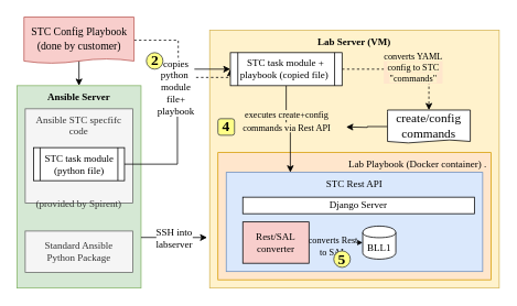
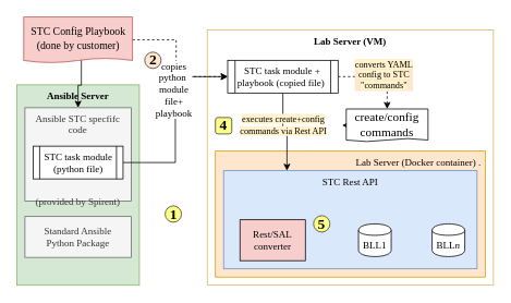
- <mxCell id="4" value="&lt;b&gt;Lab Server (VM)&lt;/b&gt;" style="rounded=0;whiteSpace=wrap;html=1;verticalAlign=top;fillColor=#fff2cc;strokeColor=#d6b656;fontFamily=Avenir Next Condensed;" vertex="1" parent="1"><mxGeometry x="253" y="36" width="350" height="312" as="geometry" /></mxCell>
+ <mxCell id="4" value="&lt;b&gt;Lab Server (VM)&lt;/b&gt;" style="rounded=0;whiteSpace=wrap;html=1;verticalAlign=top;fillColor=#ffffff;strokeColor=#d6b656;fontFamily=Avenir Next Condensed;" vertex="1" parent="1"><mxGeometry x="253" y="36" width="350" height="312" as="geometry" /></mxCell>
- <mxCell id="27" value="2" style="ellipse;whiteSpace=wrap;html=1;fontFamily=Avenir Next;fontSize=18;fontStyle=1;fillColor=#ffff88;strokeColor=#36393d;" vertex="1" parent="1"><mxGeometry x="176.5" y="63" width="20" height="20" as="geometry" /></mxCell>
+ <mxCell id="27" value="2" style="ellipse;whiteSpace=wrap;html=1;fontFamily=Avenir Next;fontSize=18;fontStyle=1;fillColor=#ffe6cc;strokeColor=#36393d;" vertex="1" parent="1"><mxGeometry x="176.5" y="63" width="20" height="20" as="geometry" /></mxCell>
- <mxCell id="13" style="edgeStyle=orthogonalEdgeStyle;rounded=0;orthogonalLoop=1;jettySize=auto;html=1;exitX=0.53;exitY=0.929;exitDx=0;exitDy=0;entryX=0.5;entryY=0;entryDx=0;entryDy=0;fontFamily=Avenir Next Condensed;exitPerimeter=0;" edge="1" parent="1" source="15" target="2"><mxGeometry relative="1" as="geometry" /></mxCell>
+ <mxCell id="13" style="edgeStyle=orthogonalEdgeStyle;rounded=0;orthogonalLoop=1;jettySize=auto;html=1;exitX=0.53;exitY=0.929;exitDx=0;exitDy=0;fontFamily=Avenir Next Condensed;exitPerimeter=0;" edge="1" parent="1" source="15" target="3"><mxGeometry relative="1" as="geometry" /></mxCell>
- <mxCell id="25" value="STC task module + playbook (copied file)&amp;nbsp;" style="shape=process;whiteSpace=wrap;html=1;backgroundOutline=1;size=0.069;fontFamily=Avenir Next Condensed;" vertex="1" parent="1"><mxGeometry x="278" y="63" width="135" height="40" as="geometry" /></mxCell>
+ <mxCell id="25" value="STC task module + playbook (copied file)&amp;nbsp;" style="shape=process;whiteSpace=wrap;html=1;backgroundOutline=1;size=0.069;fontFamily=Avenir Next Condensed;" vertex="1" parent="1"><mxGeometry x="278" y="73" width="135" height="40" as="geometry" /></mxCell>
- <mxCell id="30" value="create/config commands" style="shape=document;whiteSpace=wrap;html=1;boundedLbl=1;horizontal=1;size=0.1;fontFamily=Avenir Next Condensed;fontSize=15;" vertex="1" parent="1"><mxGeometry x="468" y="132.5" width="100" height="40" as="geometry" /></mxCell>
+ <mxCell id="30" value="create/config commands" style="shape=document;whiteSpace=wrap;html=1;boundedLbl=1;horizontal=1;size=0.1;fontFamily=Avenir Next Condensed;fontSize=15;" vertex="1" parent="1"><mxGeometry x="423" y="132.5" width="100" height="40" as="geometry" /></mxCell>
- <mxCell id="5" value="Lab Playbook (Docker container) .&amp;nbsp;" style="rounded=0;whiteSpace=wrap;html=1;verticalAlign=top;fillColor=#ffe6cc;strokeColor=#d79b00;fontFamily=Avenir Next Condensed;align=right;" vertex="1" parent="1"><mxGeometry x="263" y="184" width="330" height="154" as="geometry" /></mxCell>
+ <mxCell id="5" value="Lab Server (Docker container) .&amp;nbsp;" style="rounded=0;whiteSpace=wrap;html=1;verticalAlign=top;fillColor=#ffe6cc;strokeColor=#d79b00;fontFamily=Avenir Next Condensed;align=right;" vertex="1" parent="1"><mxGeometry x="263" y="184" width="330" height="154" as="geometry" /></mxCell>
- <mxCell id="9" value="Django Server" style="rounded=0;whiteSpace=wrap;html=1;fontFamily=Avenir Next Condensed;" vertex="1" parent="1"><mxGeometry x="293" y="238" width="280" height="20" as="geometry" /></mxCell>
+ <mxCell id="26" value="1" style="ellipse;whiteSpace=wrap;html=1;fontFamily=Avenir Next;fontSize=18;fontStyle=1;fillColor=#ffff88;strokeColor=#36393d;" vertex="1" parent="1"><mxGeometry x="201.5" y="251" width="20" height="20" as="geometry" /></mxCell>
- <mxCell id="20" style="edgeStyle=orthogonalEdgeStyle;rounded=0;orthogonalLoop=1;jettySize=auto;html=1;exitX=1;exitY=0.75;exitDx=0;exitDy=0;entryX=-0.009;entryY=0.804;entryDx=0;entryDy=0;fontFamily=Avenir Next Condensed;fontSize=15;entryPerimeter=0;" edge="1" parent="1" source="2" target="4"><mxGeometry relative="1" as="geometry"><mxPoint x="143" y="193" as="sourcePoint" /></mxGeometry></mxCell>
- <mxCell id="21" value="SSH into&lt;br&gt;labserver" style="text;html=1;align=center;verticalAlign=middle;resizable=0;points=[];;labelBackgroundColor=#ffffff;fontSize=12;fontFamily=Avenir Next Condensed;" vertex="1" connectable="0" parent="20"><mxGeometry y="-1" relative="1" as="geometry"><mxPoint as="offset" /></mxGeometry></mxCell>
- <mxCell id="10" style="edgeStyle=orthogonalEdgeStyle;rounded=0;orthogonalLoop=1;jettySize=auto;html=1;exitX=1;exitY=0.5;exitDx=0;exitDy=0;entryX=0;entryY=0.5;entryDx=0;entryDy=0;labelBackgroundColor=none;fontFamily=Avenir Next;fontSize=12;" edge="1" parent="1" source="12" target="7"><mxGeometry relative="1" as="geometry" /></mxCell>
- <mxCell id="11" value="&lt;font style=&quot;font-size: 11px;&quot;&gt;converts Rest &lt;br&gt;to SAL&lt;/font&gt;" style="text;html=1;align=center;verticalAlign=middle;resizable=0;points=[];;labelBackgroundColor=#DAE8FC;fontSize=12;fontFamily=Avenir Next;" vertex="1" connectable="0" parent="10"><mxGeometry x="-0.133" y="-3" relative="1" as="geometry"><mxPoint as="offset" /></mxGeometry></mxCell>
+ <mxCell id="8" value="BLL&lt;i&gt;n&lt;/i&gt;" style="shape=cylinder;whiteSpace=wrap;html=1;boundedLbl=1;backgroundOutline=1;fontFamily=Avenir Next Condensed;" vertex="1" parent="1"><mxGeometry x="528" y="273" width="40" height="40" as="geometry" /></mxCell>
- <mxCell id="16" value="Standard Ansible &lt;br&gt;Python Package" style="whiteSpace=wrap;html=1;fillColor=#f5f5f5;strokeColor=#666666;fontColor=#333333;fontFamily=Avenir Next Condensed;" vertex="1" parent="1"><mxGeometry x="30" y="279" width="130" height="50" as="geometry" /></mxCell>
+ <mxCell id="16" value="Standard Ansible &lt;br&gt;Python Package" style="whiteSpace=wrap;html=1;fillColor=#f5f5f5;strokeColor=#666666;fontColor=#333333;fontFamily=Avenir Next Condensed;" vertex="1" parent="1"><mxGeometry x="30" y="264" width="130" height="50" as="geometry" /></mxCell>
- <mxCell id="28" value="5" style="ellipse;whiteSpace=wrap;html=1;fontFamily=Avenir Next;fontSize=18;fontStyle=1;fillColor=#ffff88;strokeColor=#36393d;" vertex="1" parent="1"><mxGeometry x="403" y="303" width="20" height="20" as="geometry" /></mxCell>
+ <mxCell id="28" value="5" style="ellipse;whiteSpace=wrap;html=1;fontFamily=Avenir Next;fontSize=18;fontStyle=1;fillColor=#ffff88;strokeColor=#36393d;" vertex="1" parent="1"><mxGeometry x="383" y="263" width="20" height="20" as="geometry" /></mxCell>
